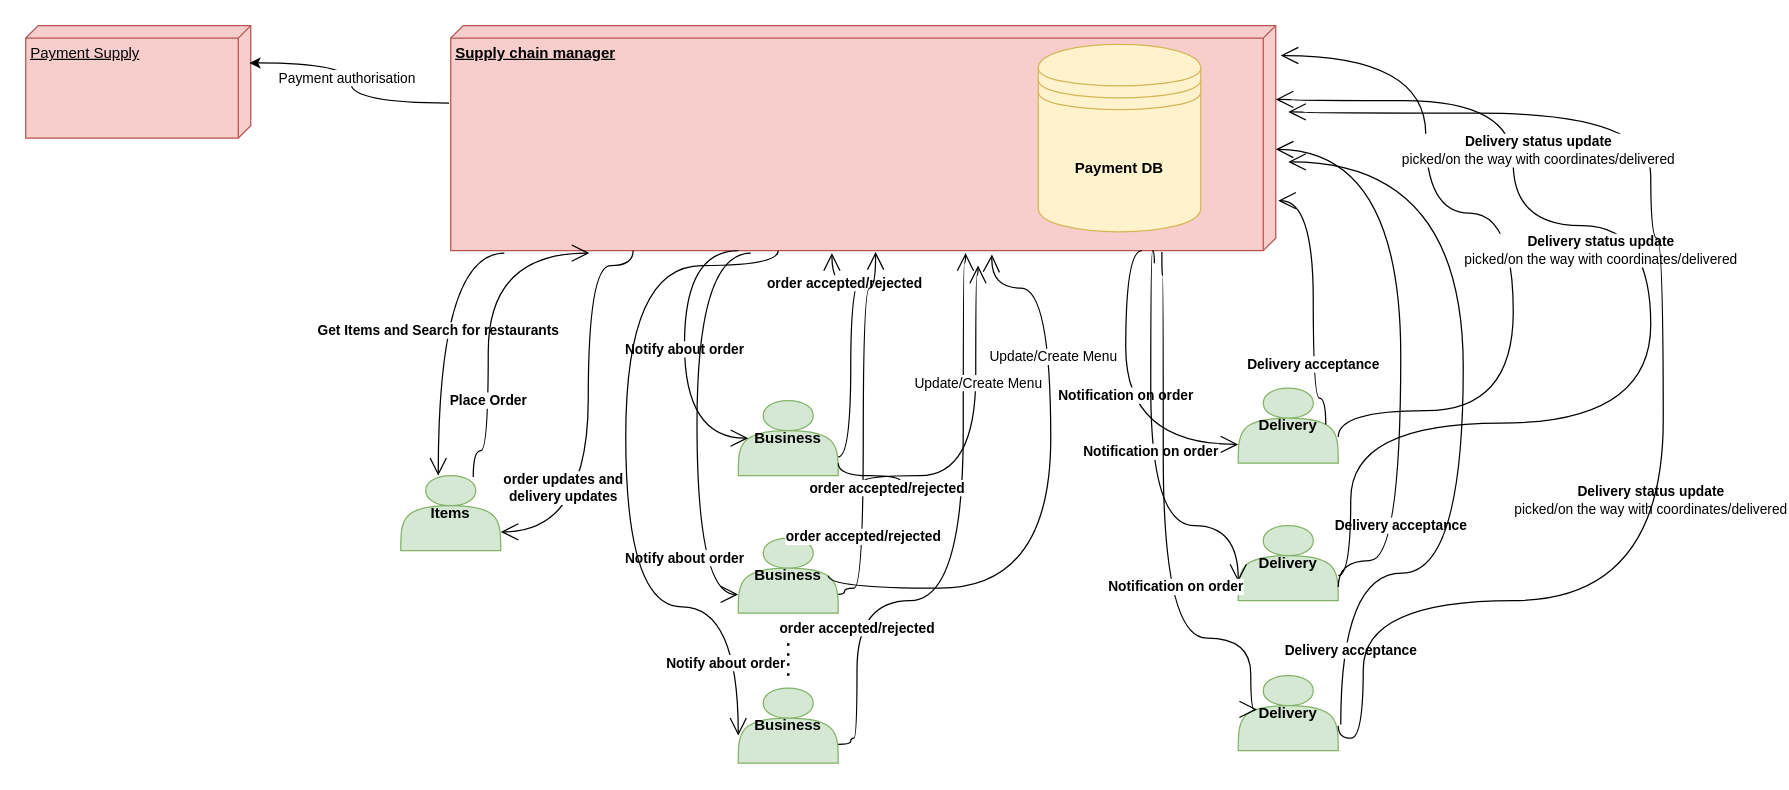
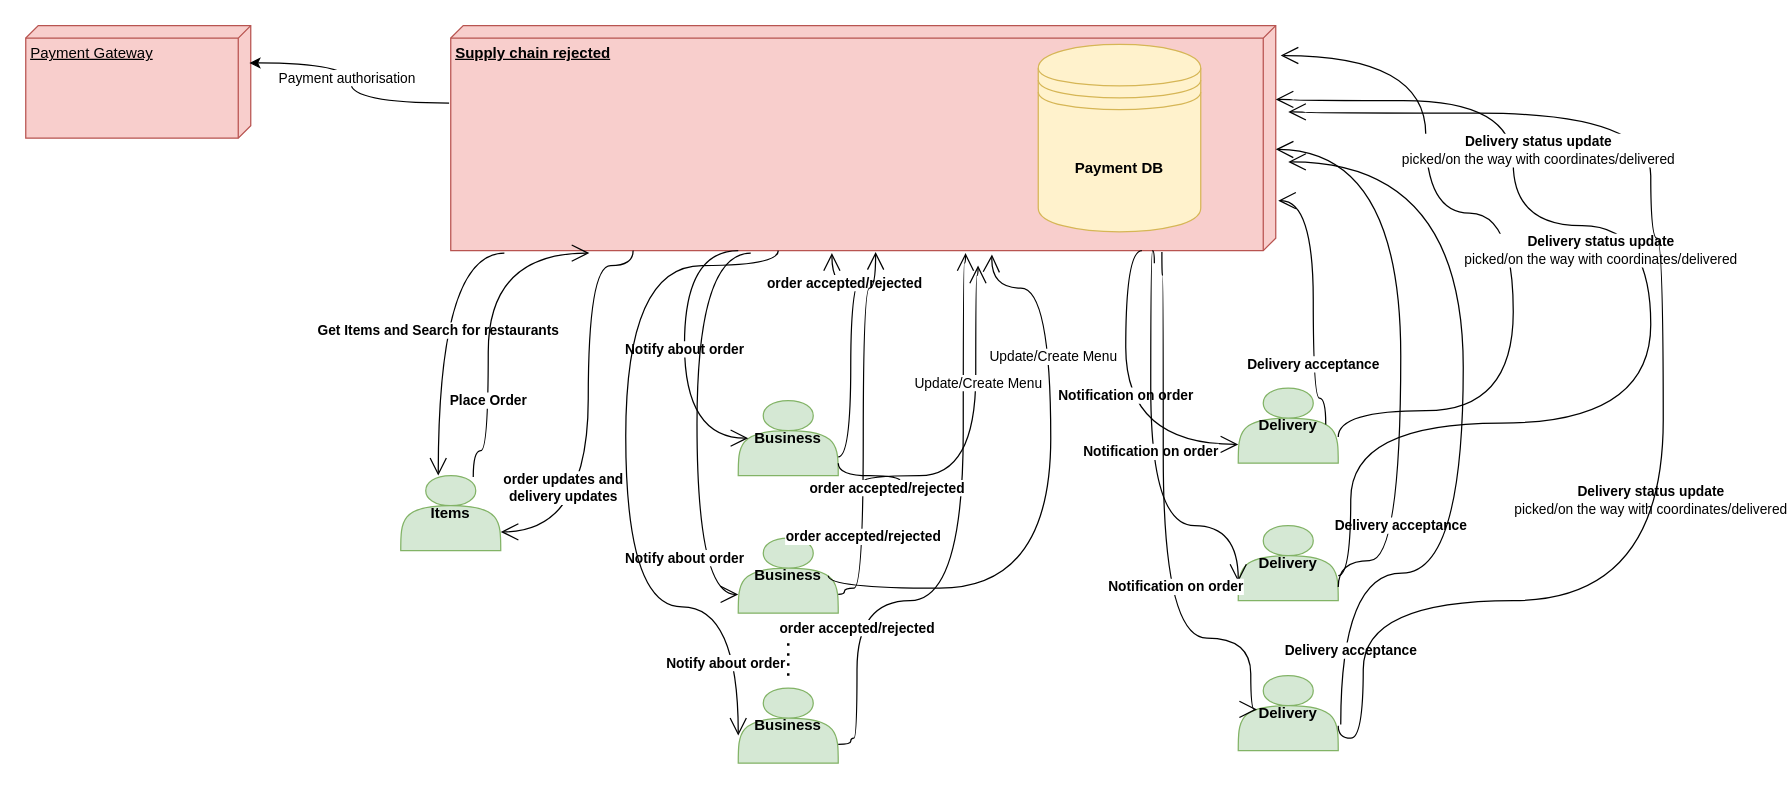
- <mxCell id="34" value="Payment Supply" style="verticalAlign=top;align=left;spacingTop=8;spacingLeft=2;spacingRight=12;shape=cube;size=10;direction=south;fontStyle=4;html=1;fillColor=#f8cecc;strokeColor=#b85450;" vertex="1" parent="1"><mxGeometry x="20" y="20" width="180" height="90" as="geometry" /></mxCell>
+ <mxCell id="34" value="Payment Gateway" style="verticalAlign=top;align=left;spacingTop=8;spacingLeft=2;spacingRight=12;shape=cube;size=10;direction=south;fontStyle=4;html=1;fillColor=#f8cecc;strokeColor=#b85450;" vertex="1" parent="1"><mxGeometry x="20" y="20" width="180" height="90" as="geometry" /></mxCell>
- <mxCell id="10" value="&lt;b&gt;Supply chain manager&lt;/b&gt;" style="verticalAlign=top;align=left;spacingTop=8;spacingLeft=2;spacingRight=12;shape=cube;size=10;direction=south;fontStyle=4;html=1;fillColor=#f8cecc;strokeColor=#b85450;" vertex="1" parent="1"><mxGeometry x="360" y="20" width="660" height="180" as="geometry" /></mxCell>
+ <mxCell id="10" value="&lt;b&gt;Supply chain rejected&lt;/b&gt;" style="verticalAlign=top;align=left;spacingTop=8;spacingLeft=2;spacingRight=12;shape=cube;size=10;direction=south;fontStyle=4;html=1;fillColor=#f8cecc;strokeColor=#b85450;" vertex="1" parent="1"><mxGeometry x="360" y="20" width="660" height="180" as="geometry" /></mxCell>
